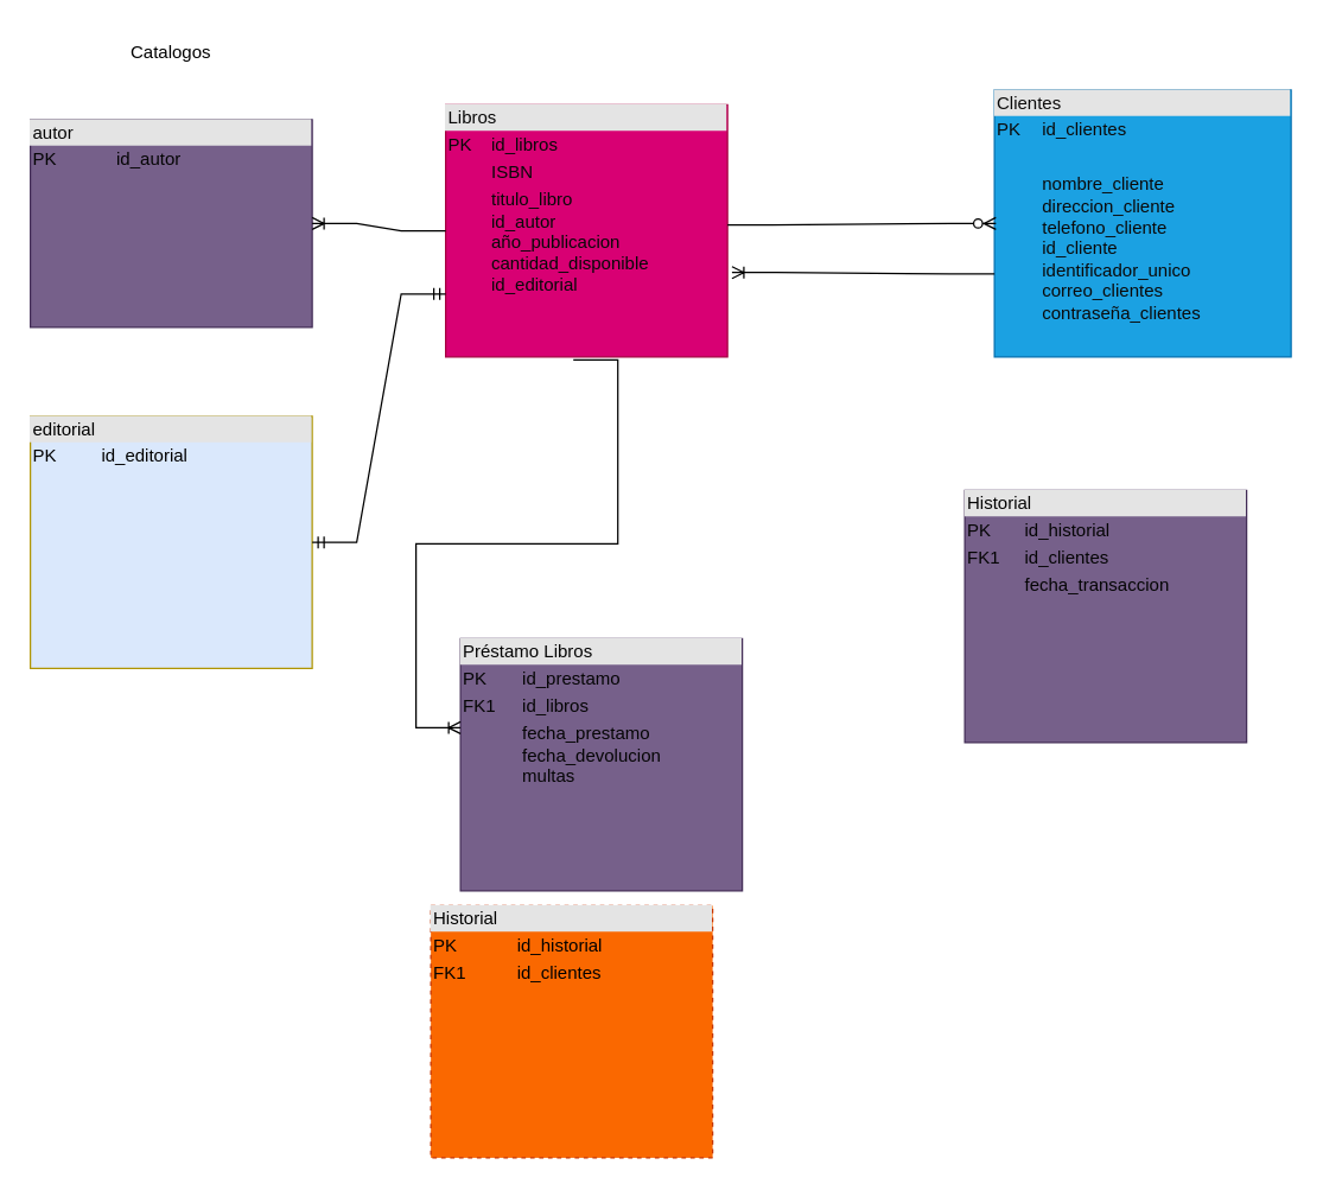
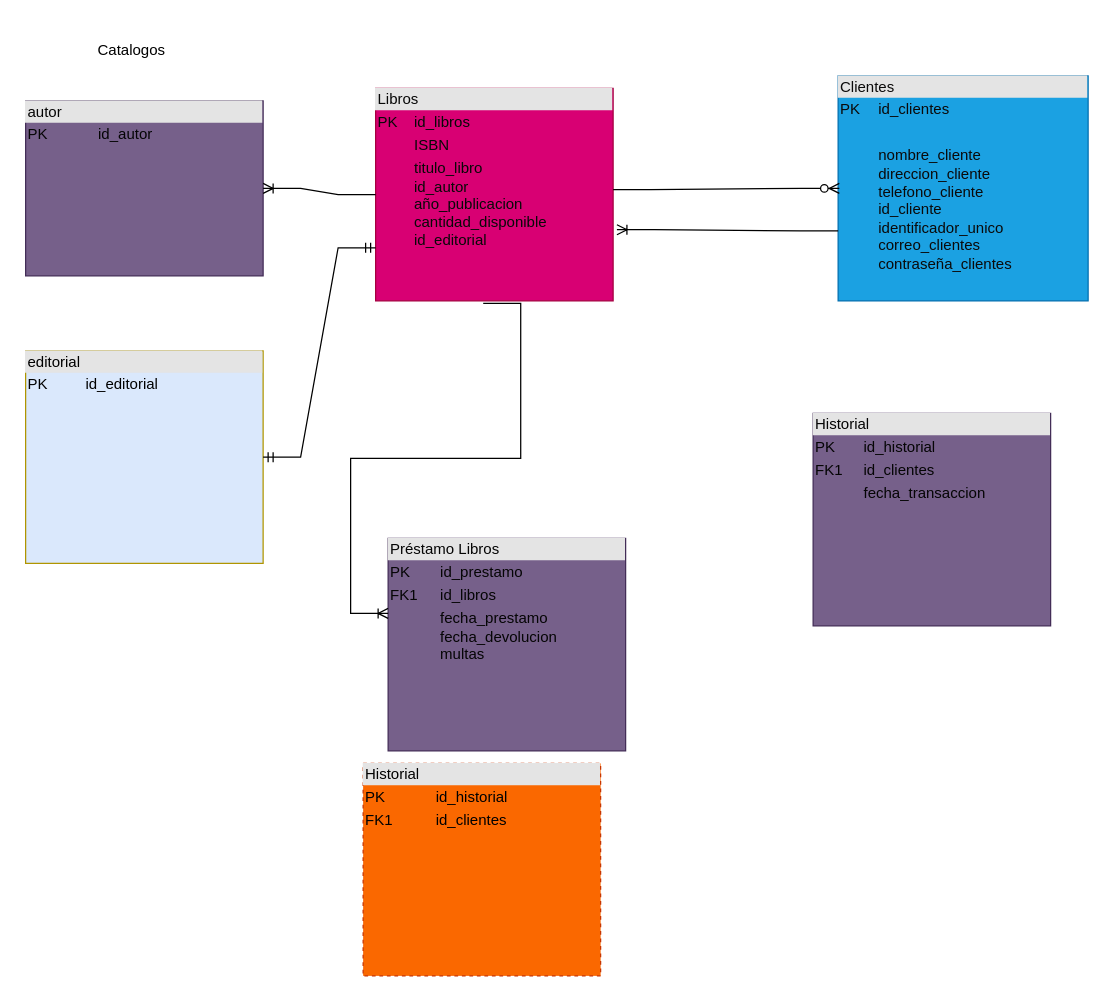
- <mxCell id="9" value="Catalogos" style="text;html=1;align=center;verticalAlign=middle;whiteSpace=wrap;rounded=0;" parent="1" vertex="1"><mxGeometry x="85" y="20" width="60" height="30" as="geometry" /></mxCell>
+ <mxCell id="9" value="Catalogos" style="text;html=1;align=center;verticalAlign=middle;whiteSpace=wrap;rounded=0;" parent="1" vertex="1"><mxGeometry x="75" y="25" width="60" height="30" as="geometry" /></mxCell>
